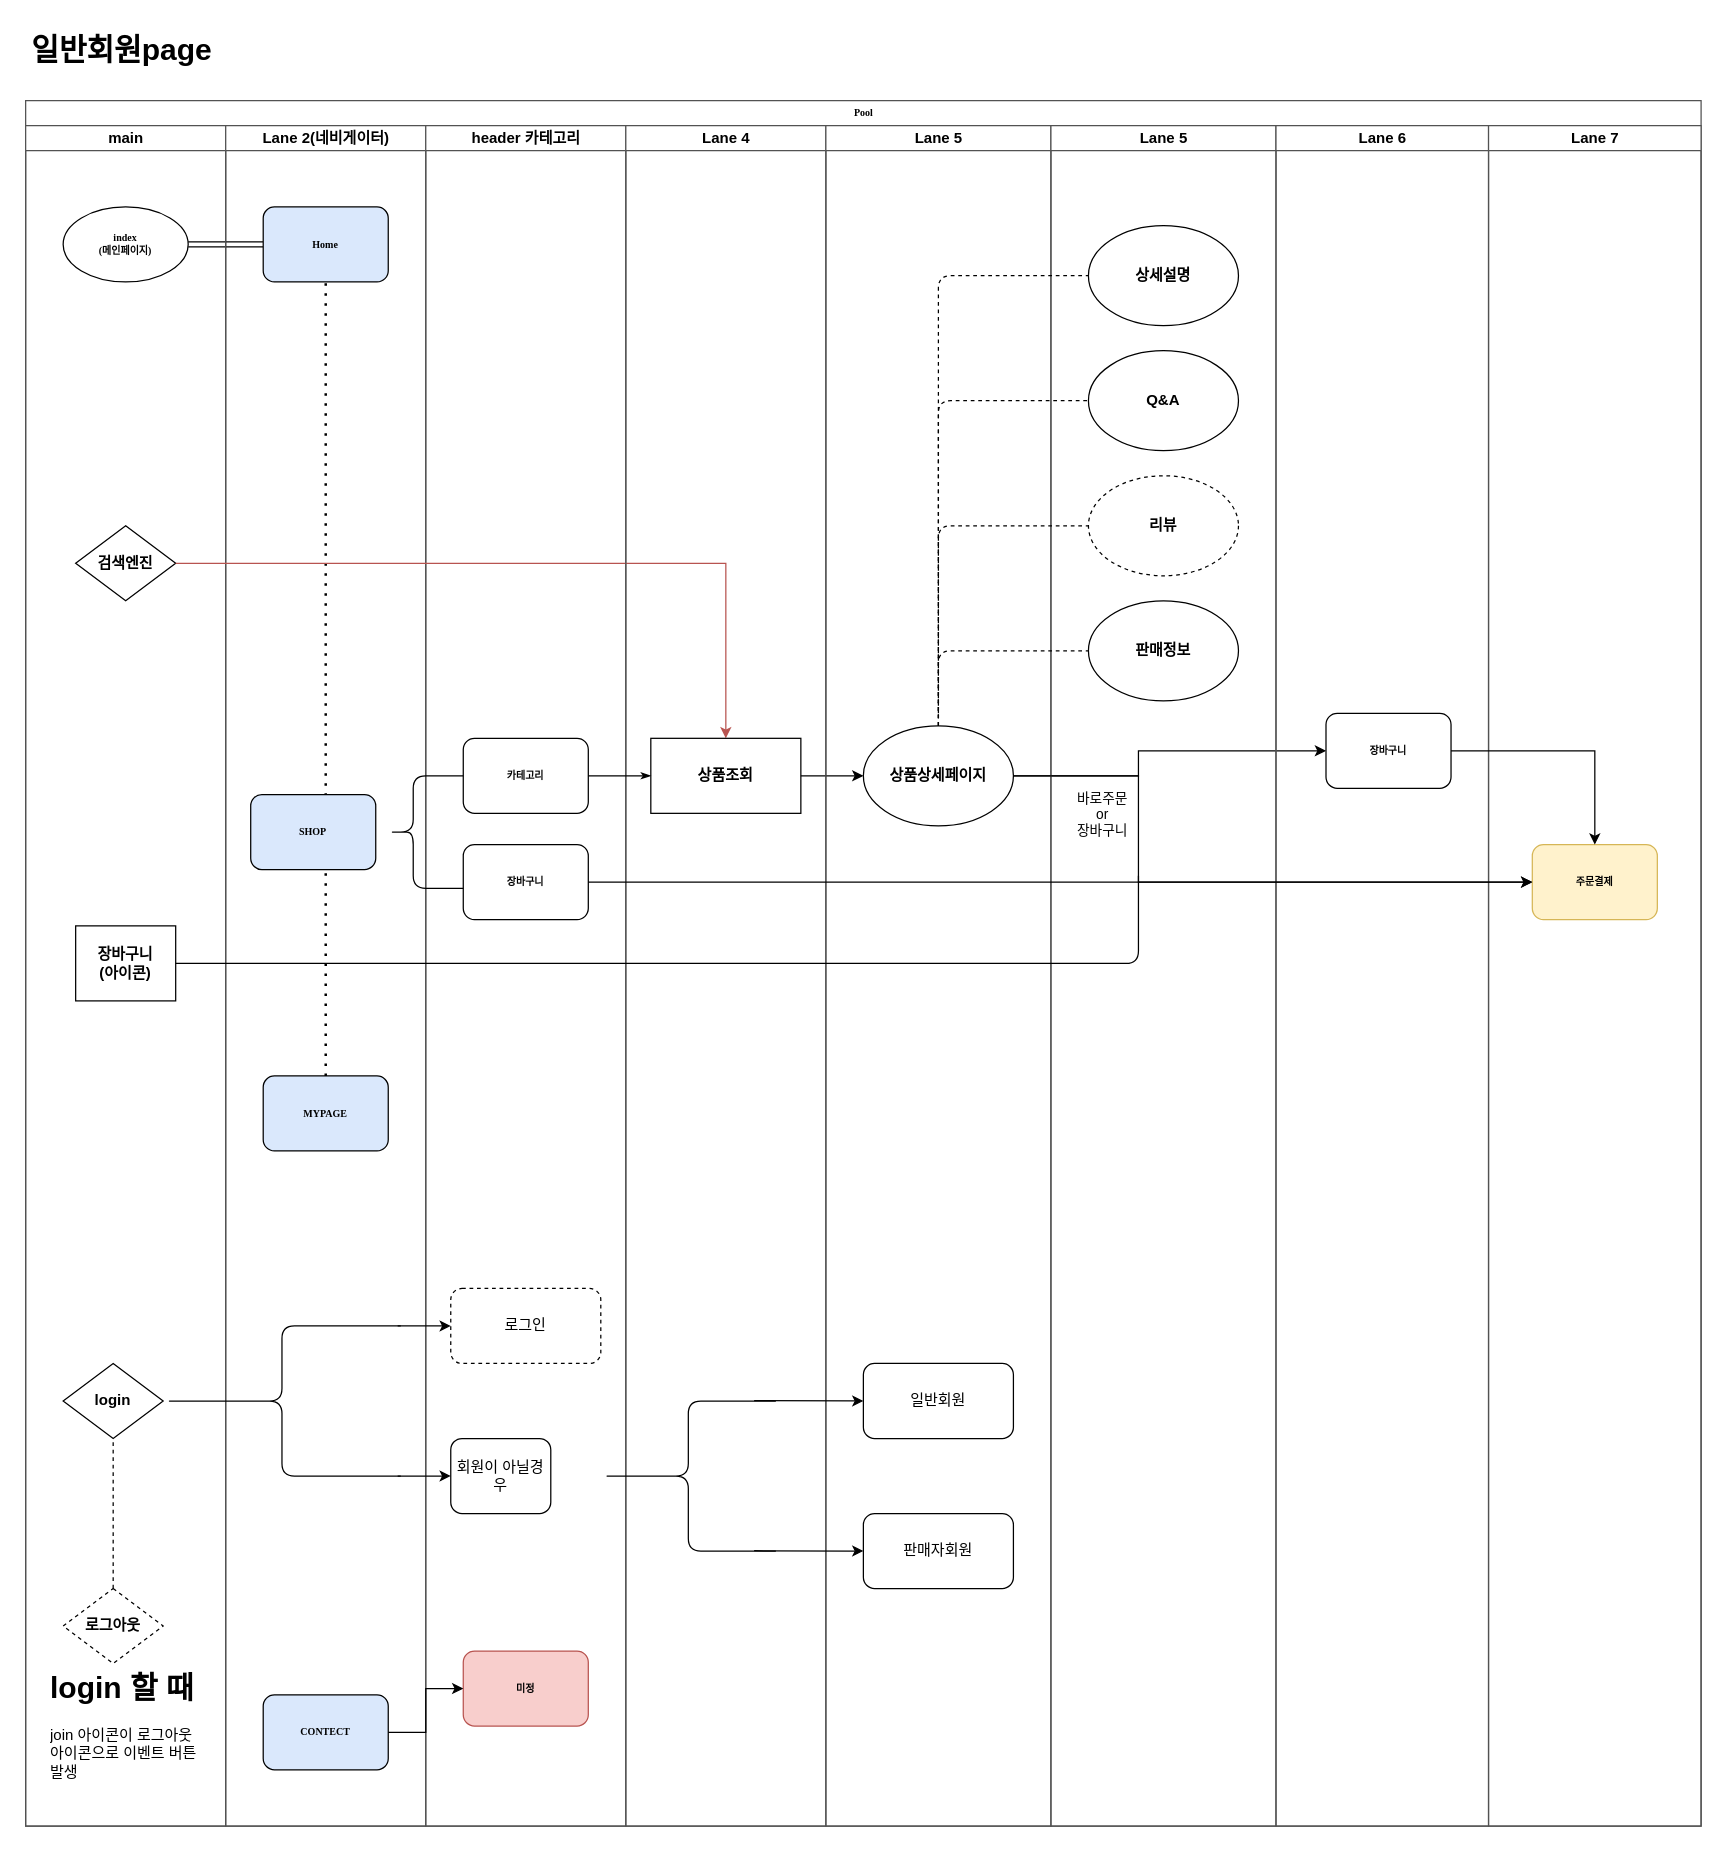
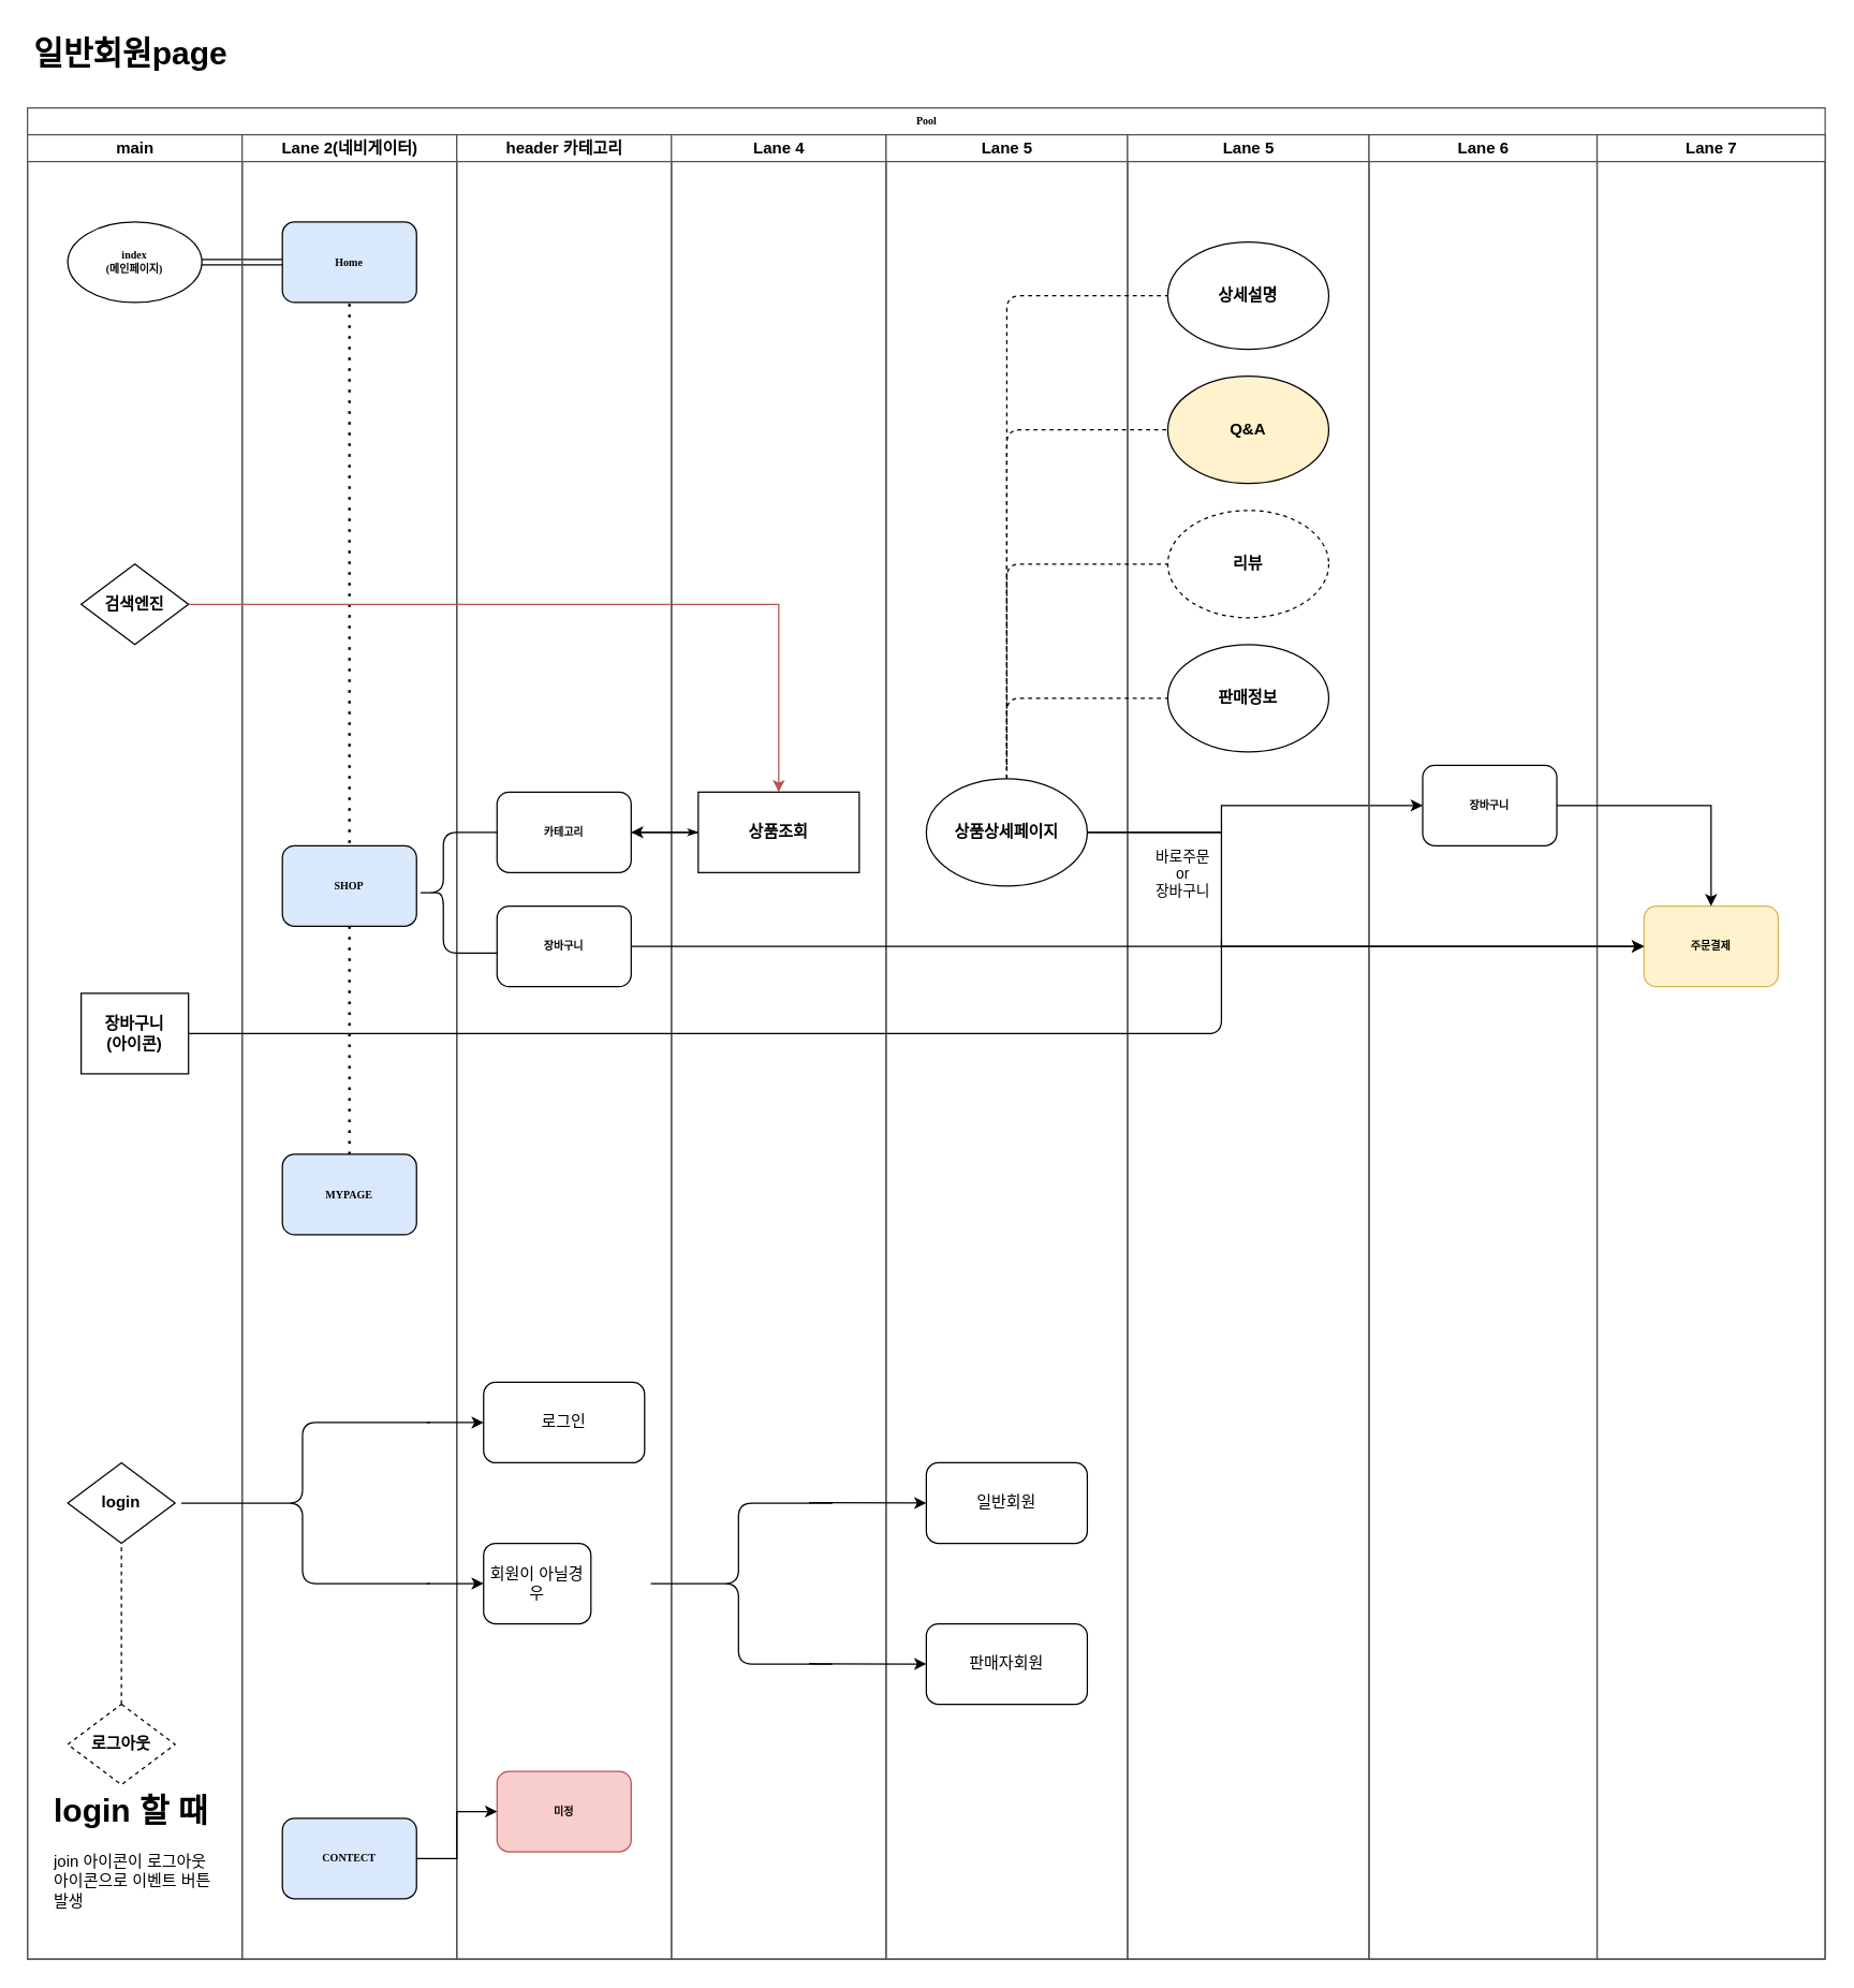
- <mxCell id="42" value="Q&amp;amp;A" style="ellipse;whiteSpace=wrap;html=1;fontStyle=1;" vertex="1" parent="40"><mxGeometry x="30" y="180" width="120" height="80" as="geometry" /></mxCell>
+ <mxCell id="42" value="Q&amp;amp;A" style="ellipse;whiteSpace=wrap;html=1;fontStyle=1;fillColor=#fff2cc;" vertex="1" parent="40"><mxGeometry x="30" y="180" width="120" height="80" as="geometry" /></mxCell>
- <mxCell id="31" value="" style="edgeStyle=orthogonalEdgeStyle;rounded=0;orthogonalLoop=1;jettySize=auto;html=1;fontStyle=1;" edge="1" parent="2" source="29" target="35"><mxGeometry relative="1" as="geometry" /></mxCell>
+ <mxCell id="31" value="" style="edgeStyle=orthogonalEdgeStyle;rounded=0;orthogonalLoop=1;jettySize=auto;html=1;fontStyle=1;" edge="1" parent="2" source="29" target="20"><mxGeometry relative="1" as="geometry" /></mxCell>
- <mxCell id="16" value="SHOP" style="rounded=1;whiteSpace=wrap;html=1;shadow=0;labelBackgroundColor=none;strokeWidth=1;fontFamily=Verdana;fontSize=8;align=center;fillColor=#dae8fc;fontStyle=1;" parent="12" vertex="1"><mxGeometry x="20" y="535" width="100" height="60" as="geometry" /></mxCell>
+ <mxCell id="16" value="SHOP" style="rounded=1;whiteSpace=wrap;html=1;shadow=0;labelBackgroundColor=none;strokeWidth=1;fontFamily=Verdana;fontSize=8;align=center;fillColor=#dae8fc;fontStyle=1;" parent="12" vertex="1"><mxGeometry x="30" y="530" width="100" height="60" as="geometry" /></mxCell>
- <mxCell id="24" value="로그인" style="rounded=1;whiteSpace=wrap;html=1;strokeColor=#000000;dashed=1;" vertex="1" parent="19"><mxGeometry x="20" y="930" width="120" height="60" as="geometry" /></mxCell>
+ <mxCell id="24" value="로그인" style="rounded=1;whiteSpace=wrap;html=1;strokeColor=#000000;" vertex="1" parent="19"><mxGeometry x="20" y="930" width="120" height="60" as="geometry" /></mxCell>
